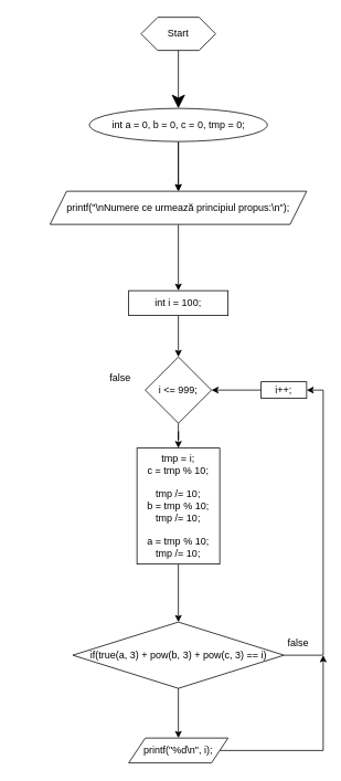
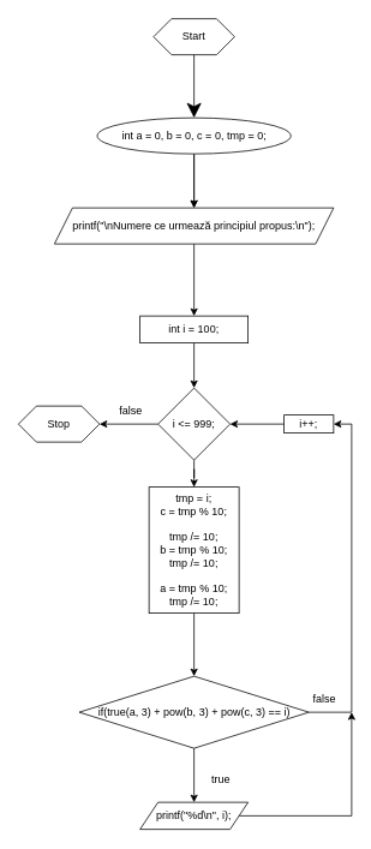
+ <mxCell id="23" value="Stop" style="shape=hexagon;perimeter=hexagonPerimeter2;whiteSpace=wrap;html=1;fixedSize=1;hachureGap=4;pointerEvents=0;" vertex="1" parent="1"><mxGeometry y="450" width="90" height="40" as="geometry" x="20" /></mxCell>
+ <mxCell id="12" value="" style="edgeStyle=orthogonalEdgeStyle;rounded=0;orthogonalLoop=1;jettySize=auto;html=1;" edge="1" parent="1" source="13" target="23"><mxGeometry relative="1" as="geometry" /></mxCell>
+ <mxCell id="21" value="true" style="text;html=1;strokeColor=none;fillColor=none;align=center;verticalAlign=middle;whiteSpace=wrap;rounded=0;" vertex="1" parent="1"><mxGeometry x="215" y="850" width="60" height="30" as="geometry" /></mxCell>
